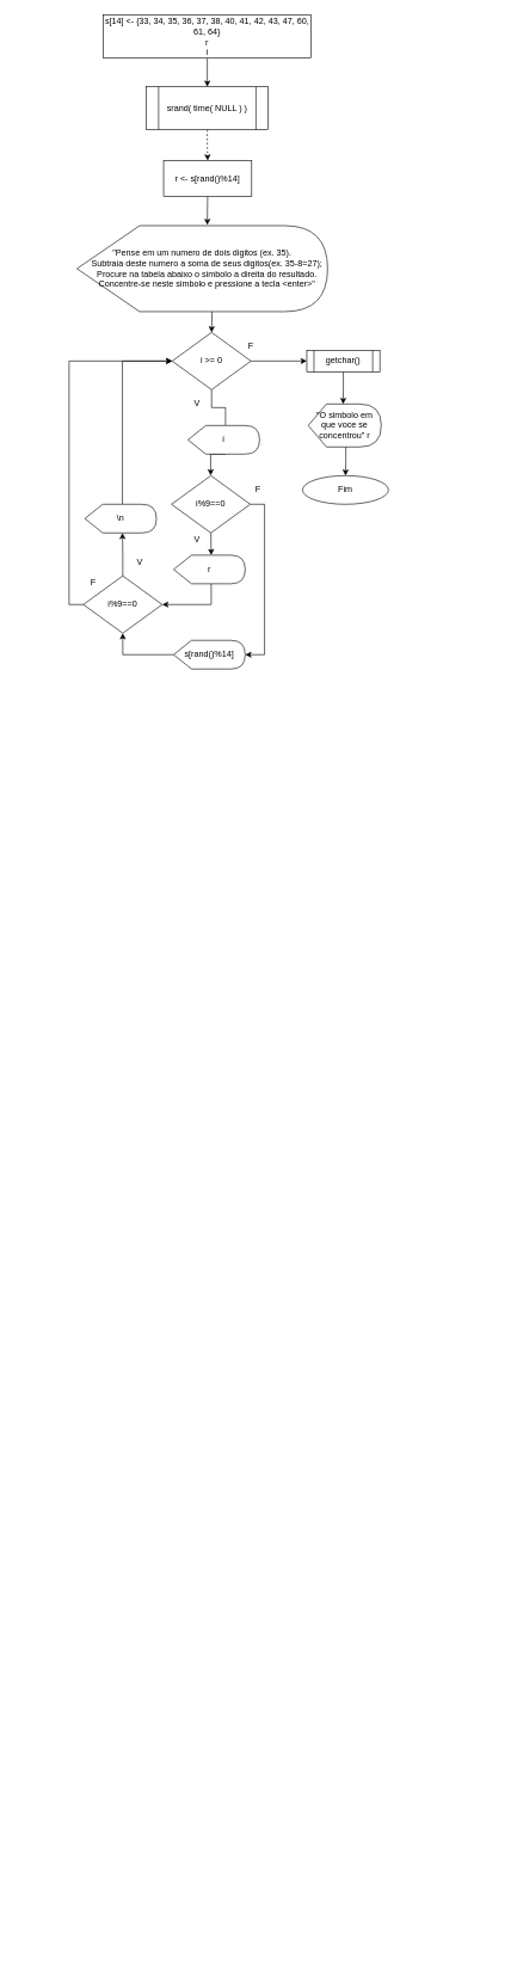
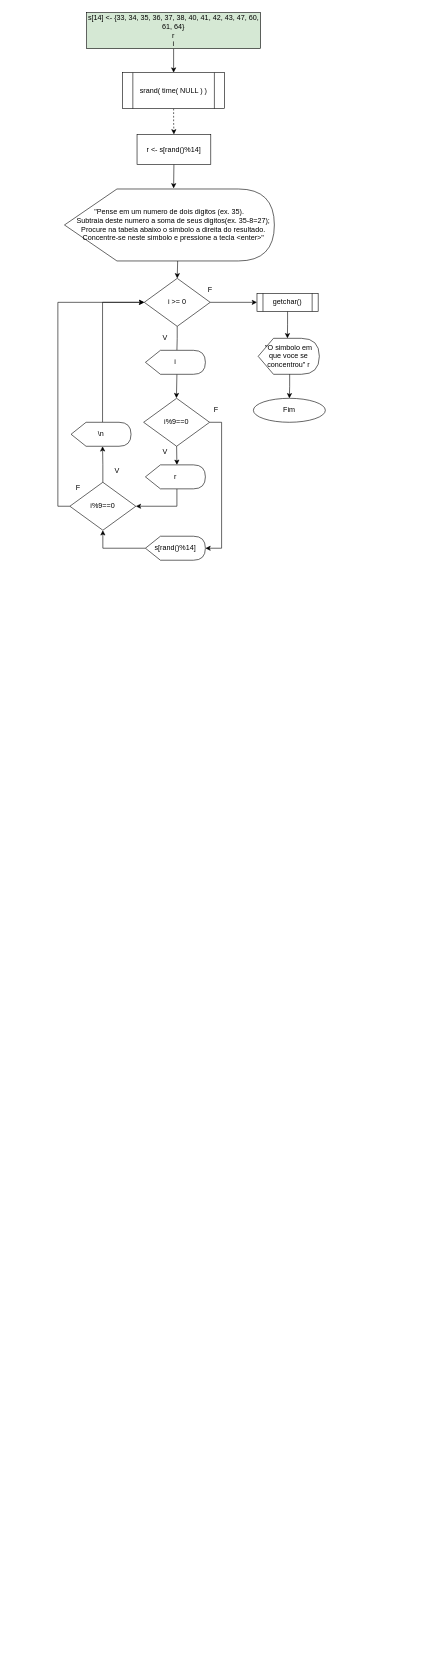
- <mxCell id="11" value="s[14] &amp;lt;- {33, 34, 35, 36, 37, 38, 40, 41, 42, 43, 47, 60, 61, 64}&lt;br&gt;&lt;div&gt;r&lt;/div&gt;&lt;div&gt;i&lt;span style=&quot;&quot;&gt;&lt;/span&gt;&lt;/div&gt;" style="rounded=0;whiteSpace=wrap;html=1;" parent="1" vertex="1"><mxGeometry x="144" y="20" width="290" height="60" as="geometry" /></mxCell>
+ <mxCell id="11" value="s[14] &amp;lt;- {33, 34, 35, 36, 37, 38, 40, 41, 42, 43, 47, 60, 61, 64}&lt;br&gt;&lt;div&gt;r&lt;/div&gt;&lt;div&gt;i&lt;span style=&quot;&quot;&gt;&lt;/span&gt;&lt;/div&gt;" style="rounded=0;whiteSpace=wrap;html=1;fillColor=#d5e8d4;" parent="1" vertex="1"><mxGeometry x="144" y="20" width="290" height="60" as="geometry" /></mxCell>
- <mxCell id="16" value="i" style="shape=display;whiteSpace=wrap;html=1;" parent="1" vertex="1"><mxGeometry x="262" y="593" width="100" height="40" as="geometry" /></mxCell>
+ <mxCell id="16" value="i" style="shape=display;whiteSpace=wrap;html=1;" parent="1" vertex="1"><mxGeometry x="242" y="583" width="100" height="40" as="geometry" /></mxCell>
